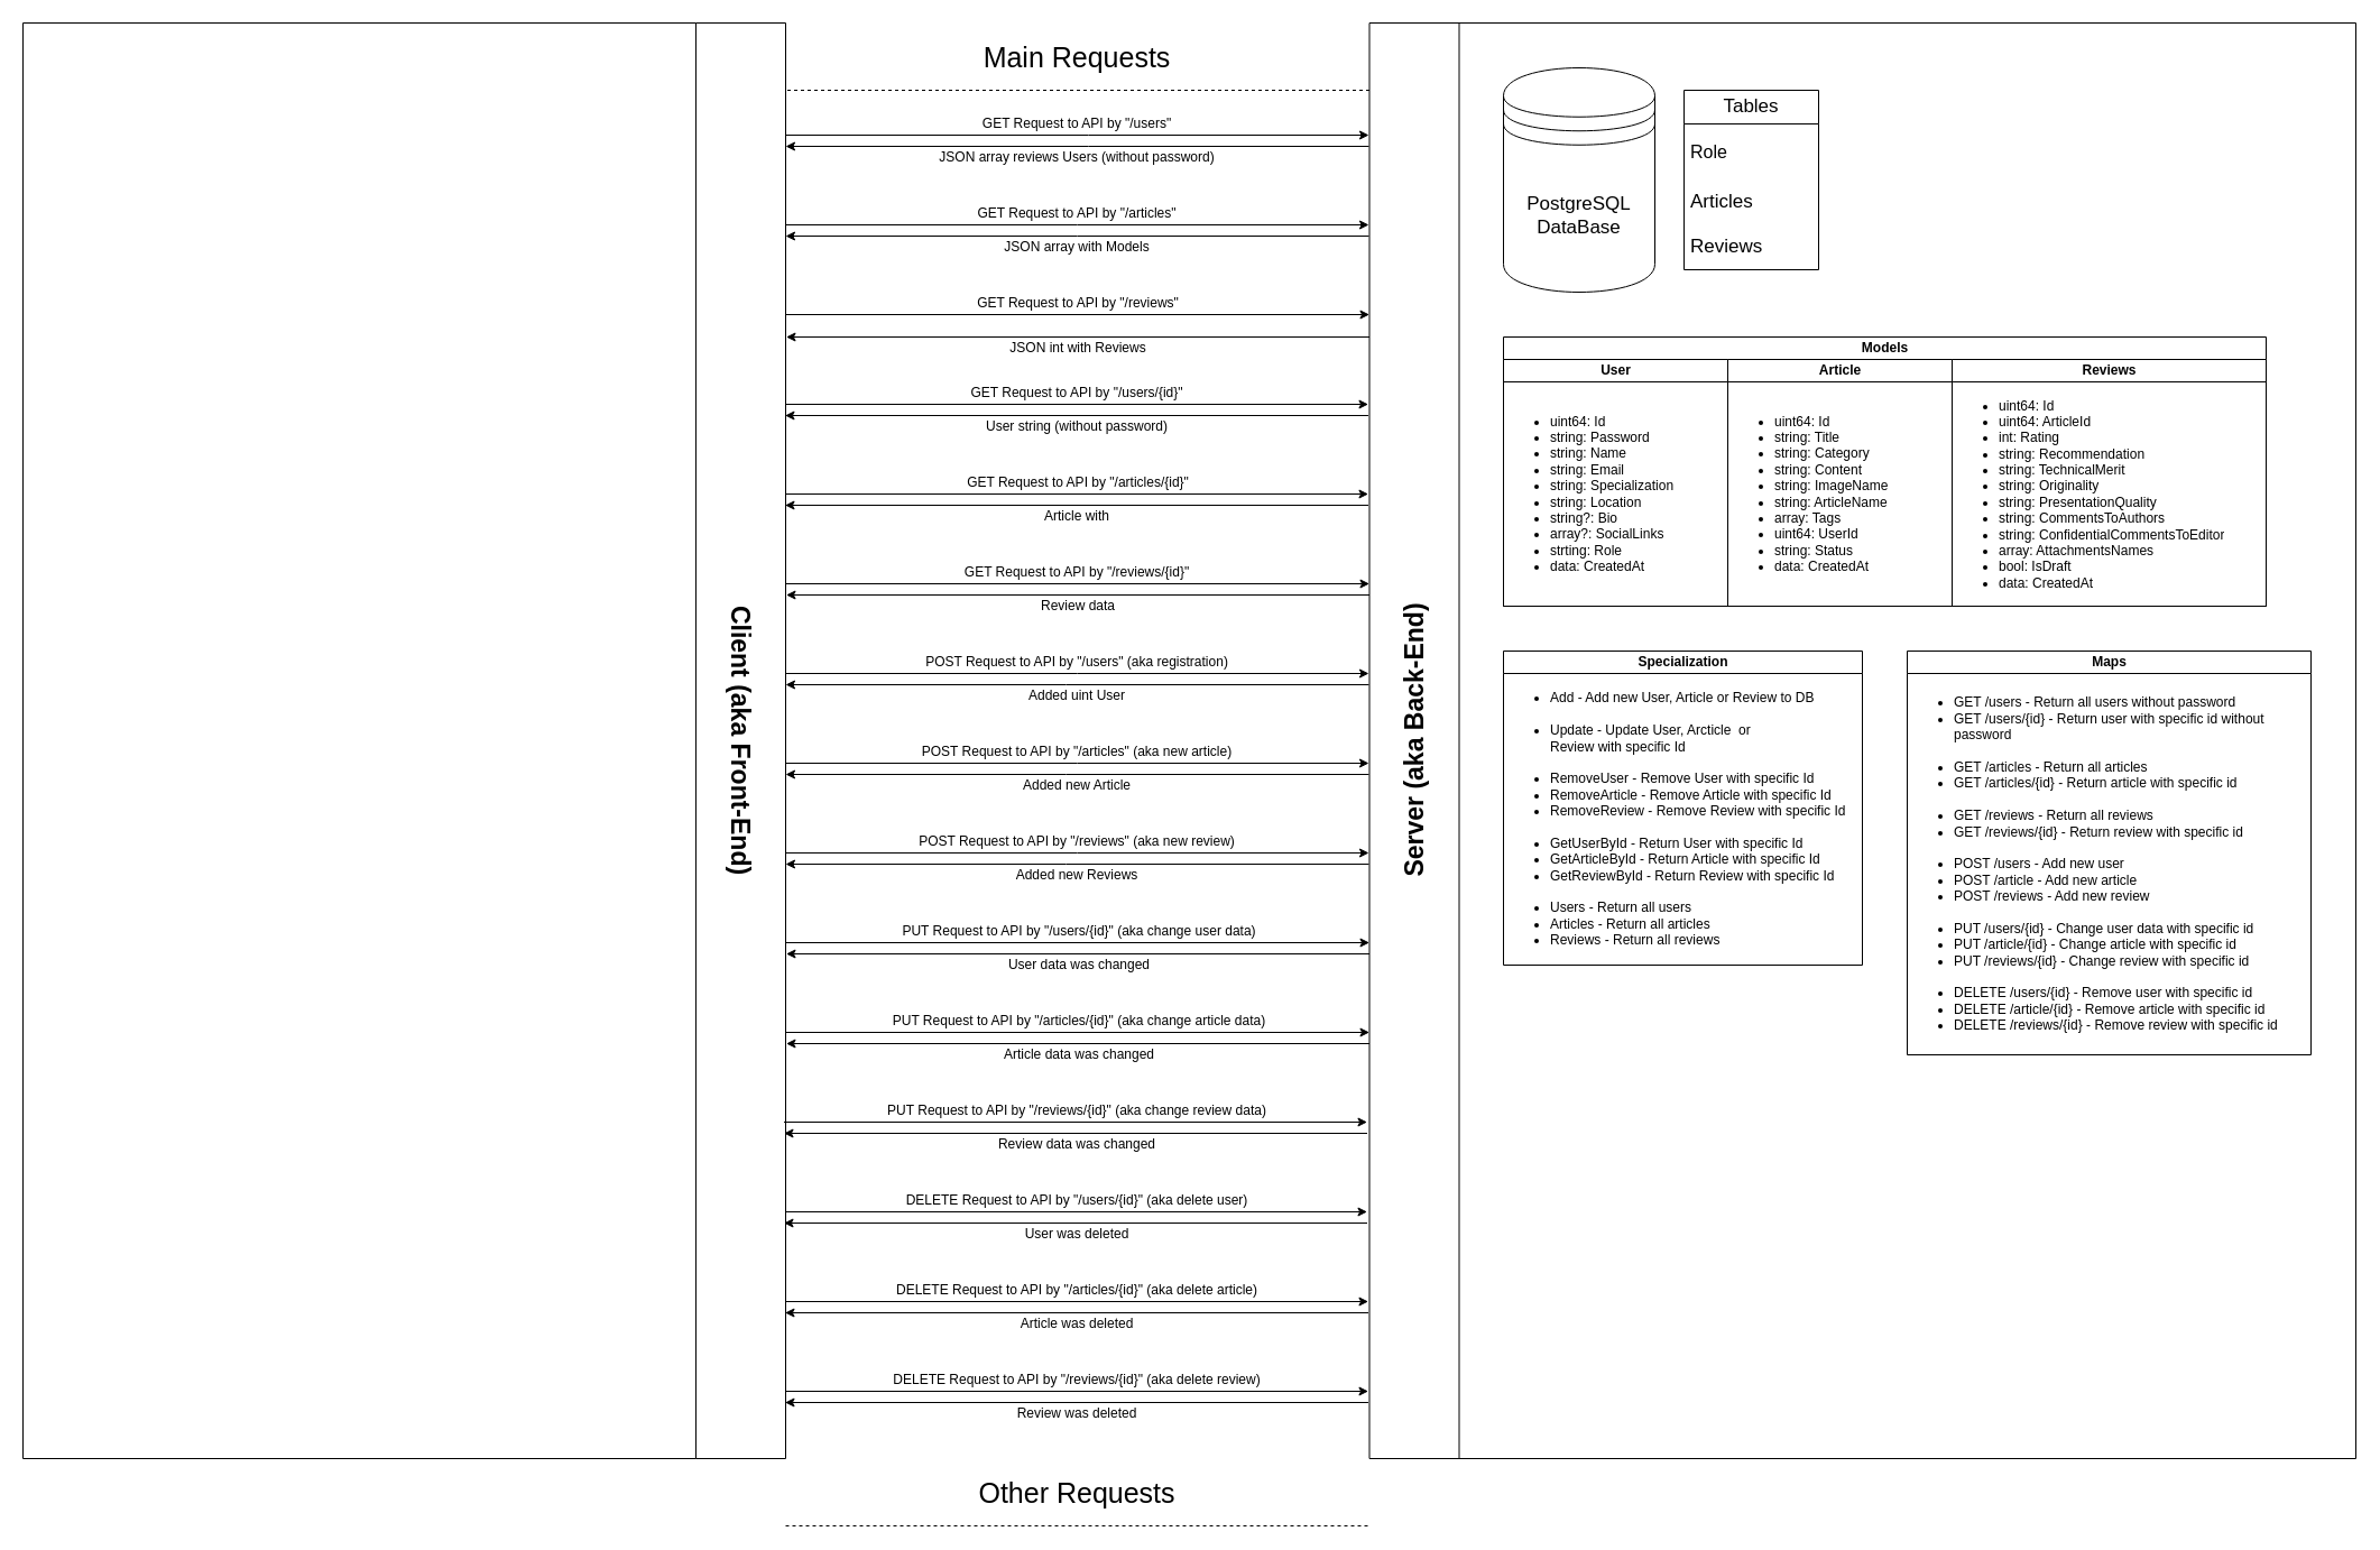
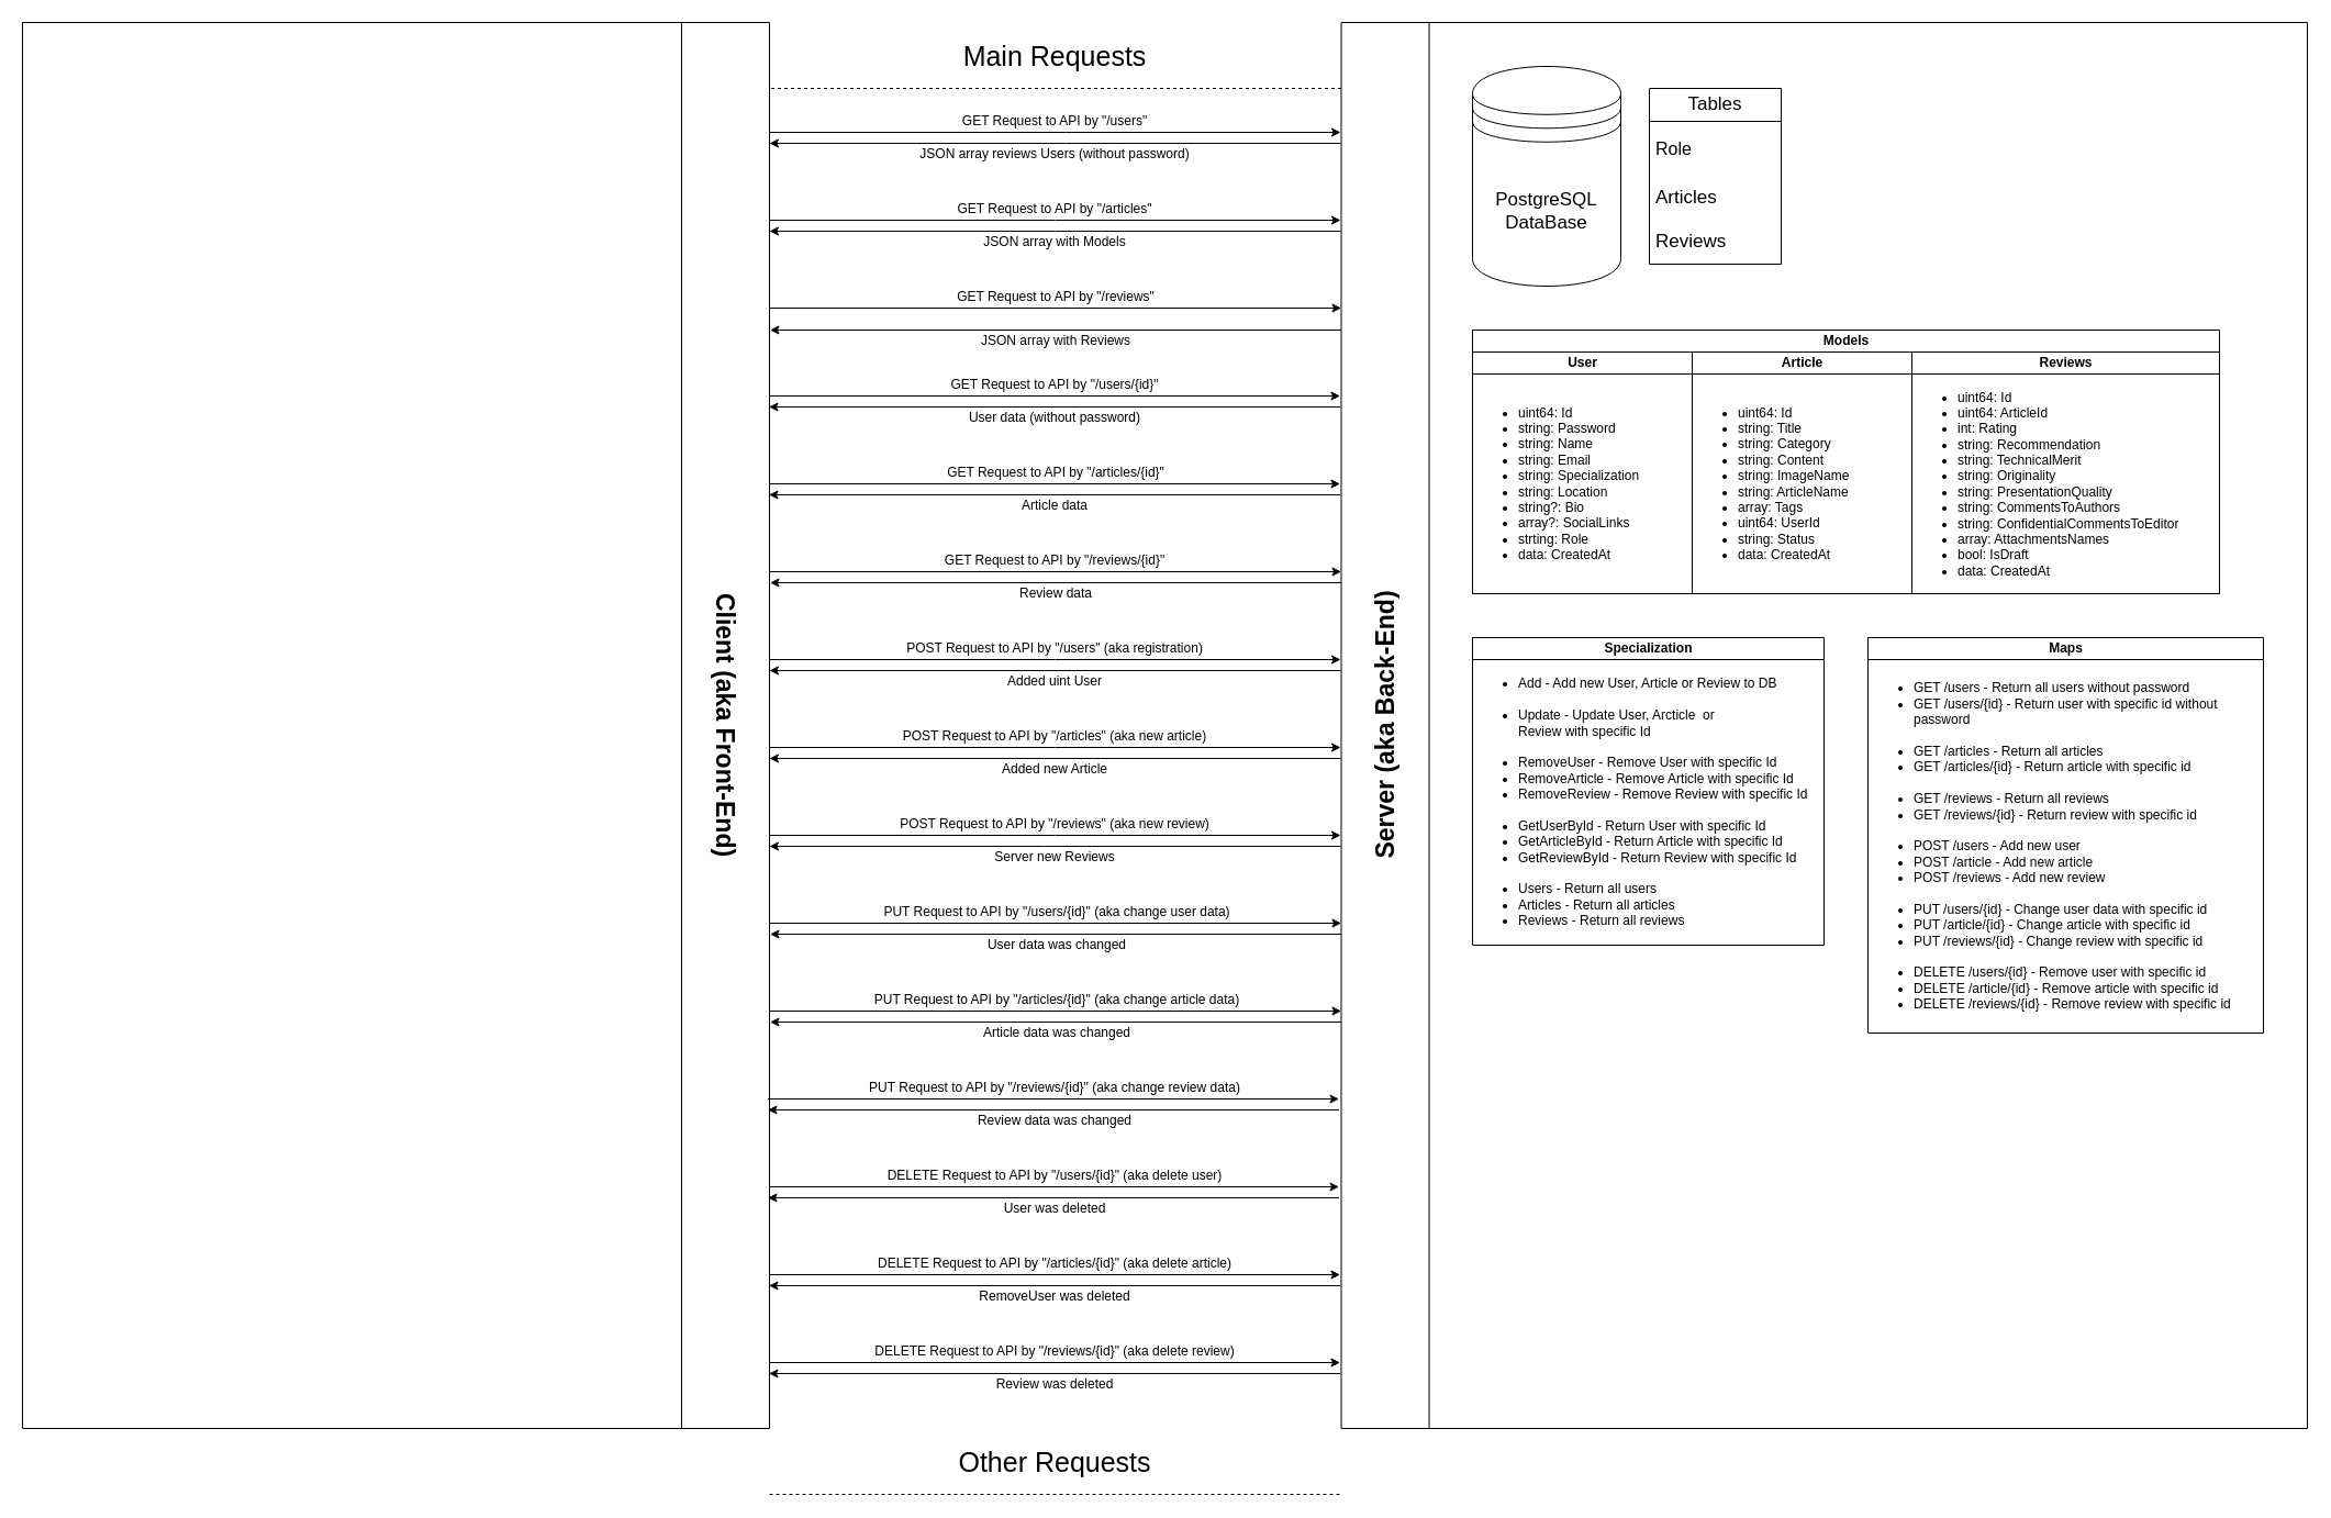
- <mxCell id="63" value="JSON int with Reviews" style="text;html=1;align=center;verticalAlign=middle;whiteSpace=wrap;rounded=0;" parent="1" vertex="1"><mxGeometry x="700.5" y="300" width="520" height="20" as="geometry" /></mxCell>
+ <mxCell id="63" value="JSON array with Reviews" style="text;html=1;align=center;verticalAlign=middle;whiteSpace=wrap;rounded=0;" parent="1" vertex="1"><mxGeometry x="700.5" y="300" width="520" height="20" as="geometry" /></mxCell>
- <mxCell id="39" value="User string (without password)" style="text;html=1;align=center;verticalAlign=middle;whiteSpace=wrap;rounded=0;" parent="1" vertex="1"><mxGeometry x="699.5" y="370" width="520" height="20" as="geometry" /></mxCell>
+ <mxCell id="39" value="User data (without password)" style="text;html=1;align=center;verticalAlign=middle;whiteSpace=wrap;rounded=0;" parent="1" vertex="1"><mxGeometry x="699.5" y="370" width="520" height="20" as="geometry" /></mxCell>
- <mxCell id="41" value="Article with" style="text;html=1;align=center;verticalAlign=middle;whiteSpace=wrap;rounded=0;" parent="1" vertex="1"><mxGeometry x="699.5" y="450" width="520" height="20" as="geometry" /></mxCell>
+ <mxCell id="41" value="Article data" style="text;html=1;align=center;verticalAlign=middle;whiteSpace=wrap;rounded=0;" parent="1" vertex="1"><mxGeometry x="699.5" y="450" width="520" height="20" as="geometry" /></mxCell>
- <mxCell id="67" value="Added new Reviews" style="text;html=1;align=center;verticalAlign=middle;whiteSpace=wrap;rounded=0;" parent="1" vertex="1"><mxGeometry x="700" y="770" width="520" height="20" as="geometry" /></mxCell>
+ <mxCell id="67" value="Server new Reviews" style="text;html=1;align=center;verticalAlign=middle;whiteSpace=wrap;rounded=0;" parent="1" vertex="1"><mxGeometry x="700" y="770" width="520" height="20" as="geometry" /></mxCell>
- <mxCell id="33" value="Article&amp;nbsp;was deleted" style="text;html=1;align=center;verticalAlign=middle;whiteSpace=wrap;rounded=0;" parent="1" vertex="1"><mxGeometry x="699.5" y="1170" width="520" height="20" as="geometry" /></mxCell>
+ <mxCell id="33" value="RemoveUser&amp;nbsp;was deleted" style="text;html=1;align=center;verticalAlign=middle;whiteSpace=wrap;rounded=0;" parent="1" vertex="1"><mxGeometry x="699.5" y="1170" width="520" height="20" as="geometry" /></mxCell>
